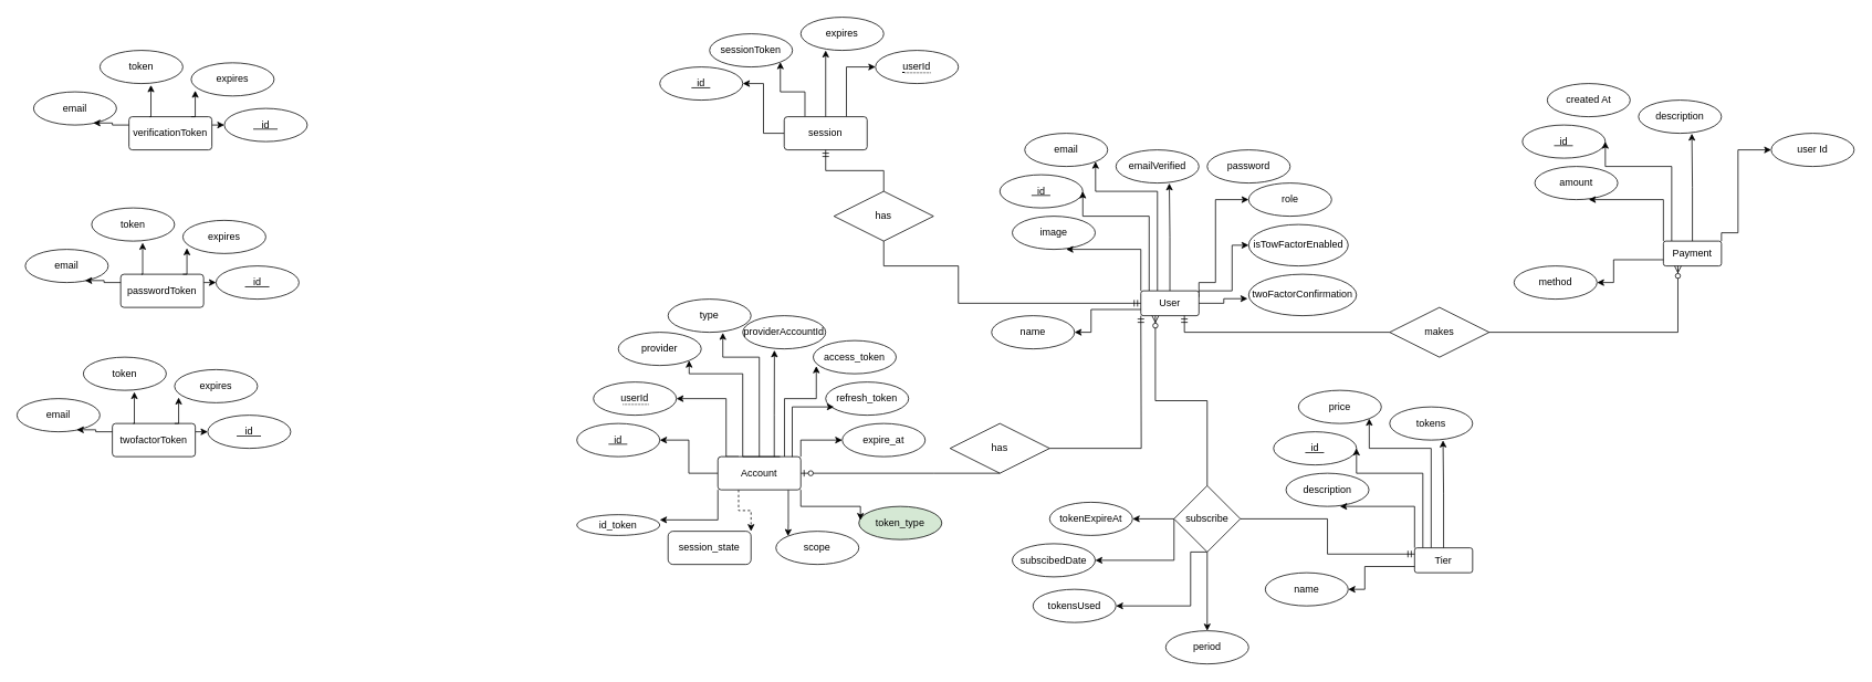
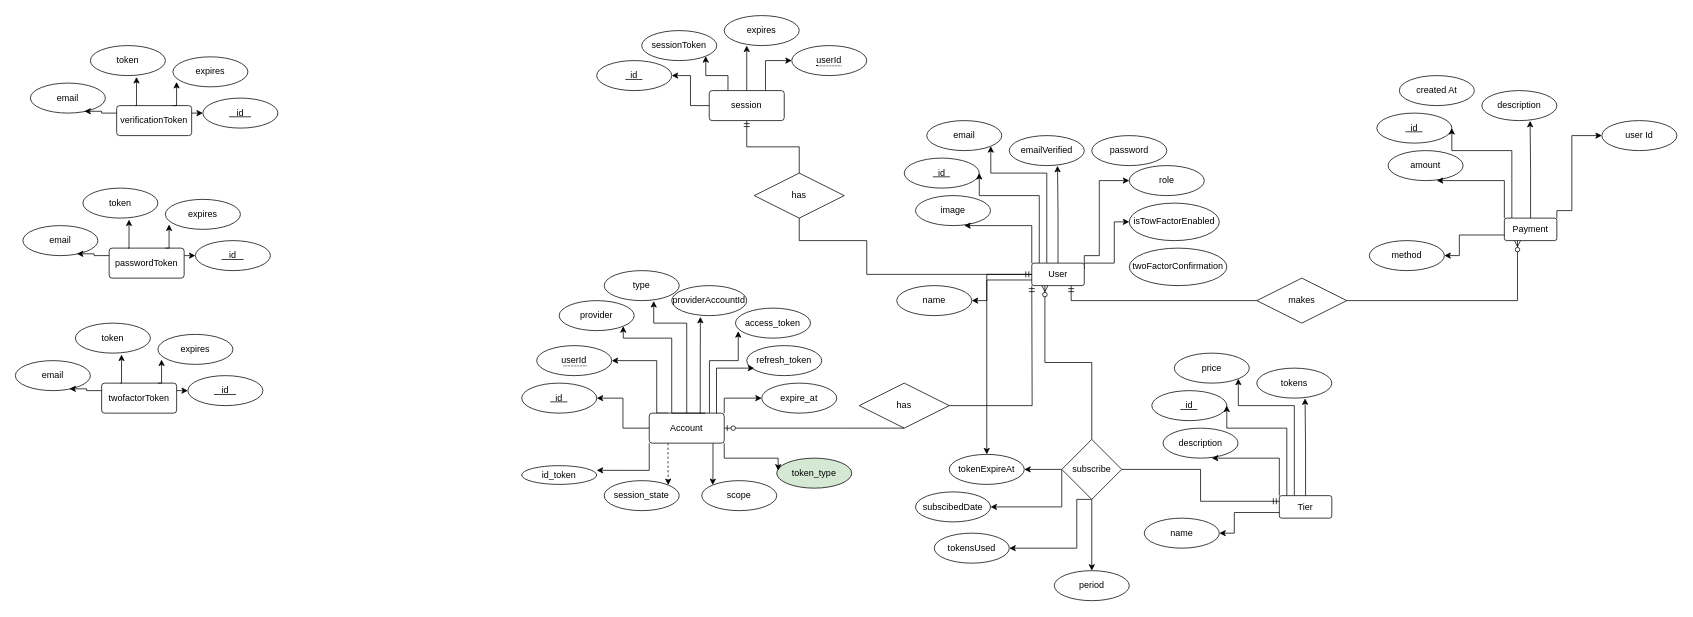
- <mxCell id="42" value="session" style="rounded=1;arcSize=10;whiteSpace=wrap;html=1;align=center;" parent="1" vertex="1"><mxGeometry x="945" y="140" width="100" height="40" as="geometry" /></mxCell>
+ <mxCell id="42" value="session" style="rounded=1;arcSize=10;whiteSpace=wrap;html=1;align=center;" parent="1" vertex="1"><mxGeometry x="945" y="120" width="100" height="40" as="geometry" /></mxCell>
- <mxCell id="15" style="edgeStyle=orthogonalEdgeStyle;rounded=0;orthogonalLoop=1;jettySize=auto;html=1;entryX=-0.01;entryY=0.589;entryDx=0;entryDy=0;entryPerimeter=0;" parent="1" source="7" target="14" edge="1"><mxGeometry relative="1" as="geometry" /></mxCell>
+ <mxCell id="15" style="edgeStyle=orthogonalEdgeStyle;rounded=0;orthogonalLoop=1;jettySize=auto;html=1;" parent="1" source="7" target="121" edge="1"><mxGeometry relative="1" as="geometry" /></mxCell>
- <mxCell id="34" value="session_state" style="whiteSpace=wrap;html=1;align=center;rounded=1;" parent="1" vertex="1"><mxGeometry x="805" y="640" width="100" height="40" as="geometry" /></mxCell>
+ <mxCell id="34" value="session_state" style="ellipse;whiteSpace=wrap;html=1;align=center;" parent="1" vertex="1"><mxGeometry x="805" y="640" width="100" height="40" as="geometry" /></mxCell>
